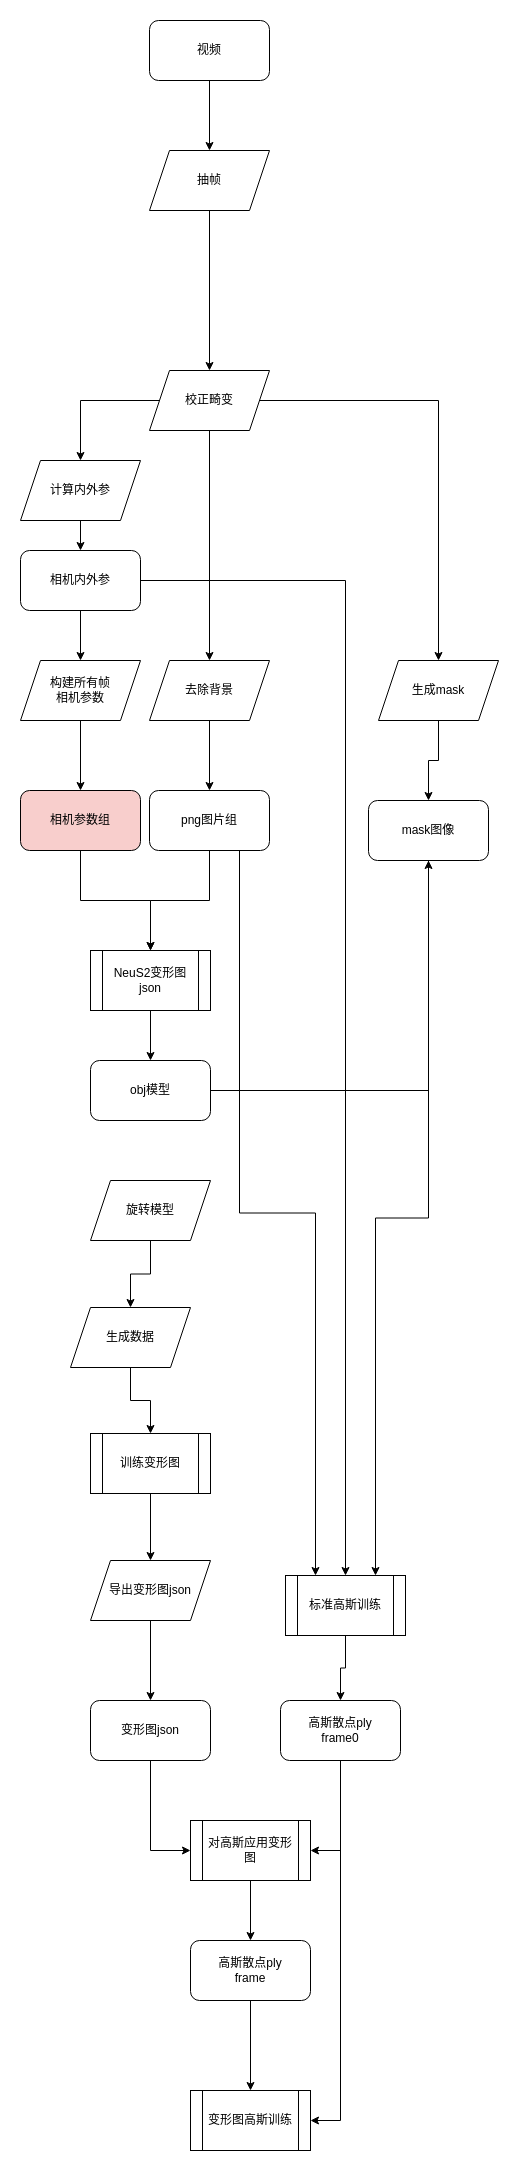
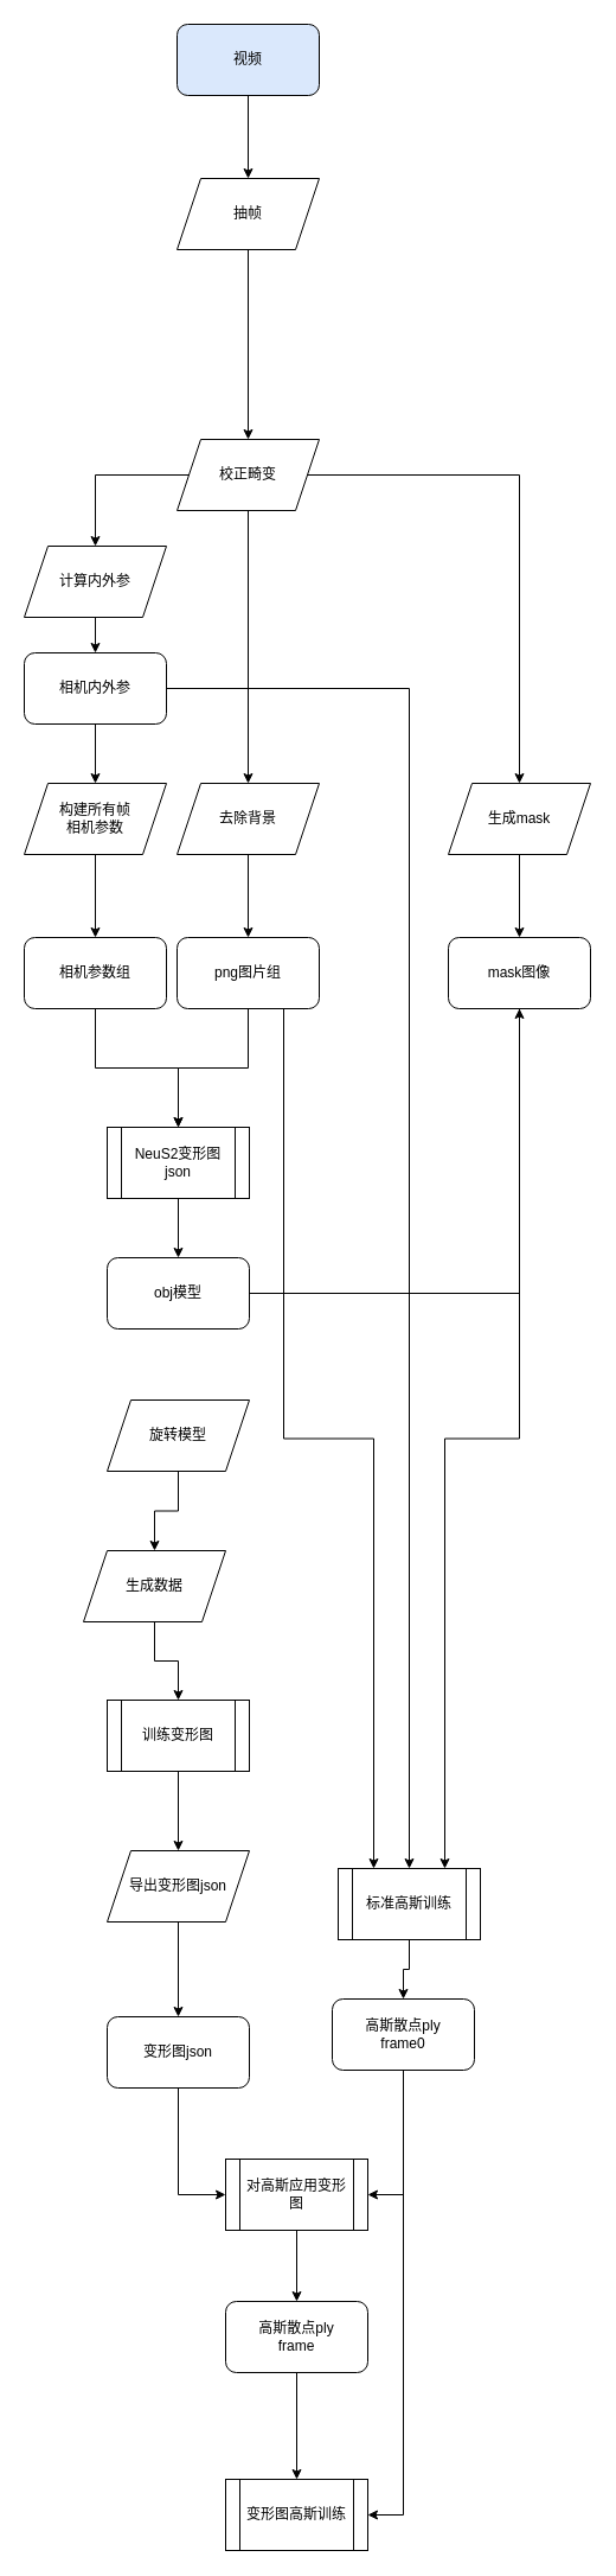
- <mxCell id="3" value="视频" style="rounded=1;whiteSpace=wrap;html=1;" vertex="1" parent="1"><mxGeometry x="149" y="20" width="120" height="60" as="geometry" /></mxCell>
+ <mxCell id="3" value="视频" style="rounded=1;whiteSpace=wrap;html=1;fillColor=#dae8fc;" vertex="1" parent="1"><mxGeometry x="149" y="20" width="120" height="60" as="geometry" /></mxCell>
- <mxCell id="43" value="相机参数组" style="rounded=1;whiteSpace=wrap;html=1;fillColor=#f8cecc;" vertex="1" parent="1"><mxGeometry x="20" y="790" width="120" height="60" as="geometry" /></mxCell>
+ <mxCell id="43" value="相机参数组" style="rounded=1;whiteSpace=wrap;html=1;" vertex="1" parent="1"><mxGeometry x="20" y="790" width="120" height="60" as="geometry" /></mxCell>
- <mxCell id="45" value="mask图像" style="rounded=1;whiteSpace=wrap;html=1;" vertex="1" parent="1"><mxGeometry x="368" y="800" width="120" height="60" as="geometry" /></mxCell>
+ <mxCell id="45" value="mask图像" style="rounded=1;whiteSpace=wrap;html=1;" vertex="1" parent="1"><mxGeometry x="378" y="790" width="120" height="60" as="geometry" /></mxCell>
- <mxCell id="33" value="&lt;div&gt;高斯散点ply&lt;/div&gt;&lt;div&gt;frame0&lt;/div&gt;" style="rounded=1;whiteSpace=wrap;html=1;" vertex="1" parent="1"><mxGeometry x="280" y="1700" width="120" height="60" as="geometry" /></mxCell>
+ <mxCell id="33" value="&lt;div&gt;高斯散点ply&lt;/div&gt;&lt;div&gt;frame0&lt;/div&gt;" style="rounded=1;whiteSpace=wrap;html=1;" vertex="1" parent="1"><mxGeometry x="280" y="1685" width="120" height="60" as="geometry" /></mxCell>
